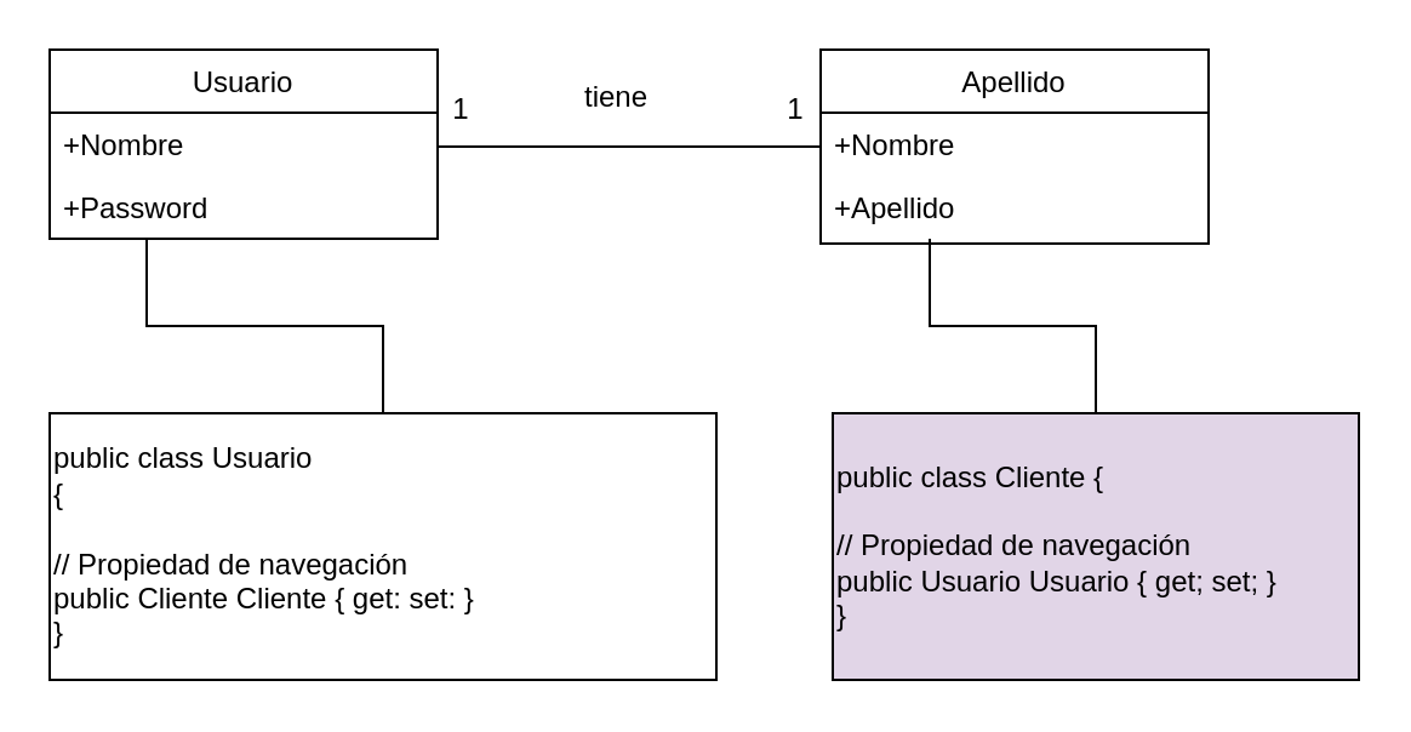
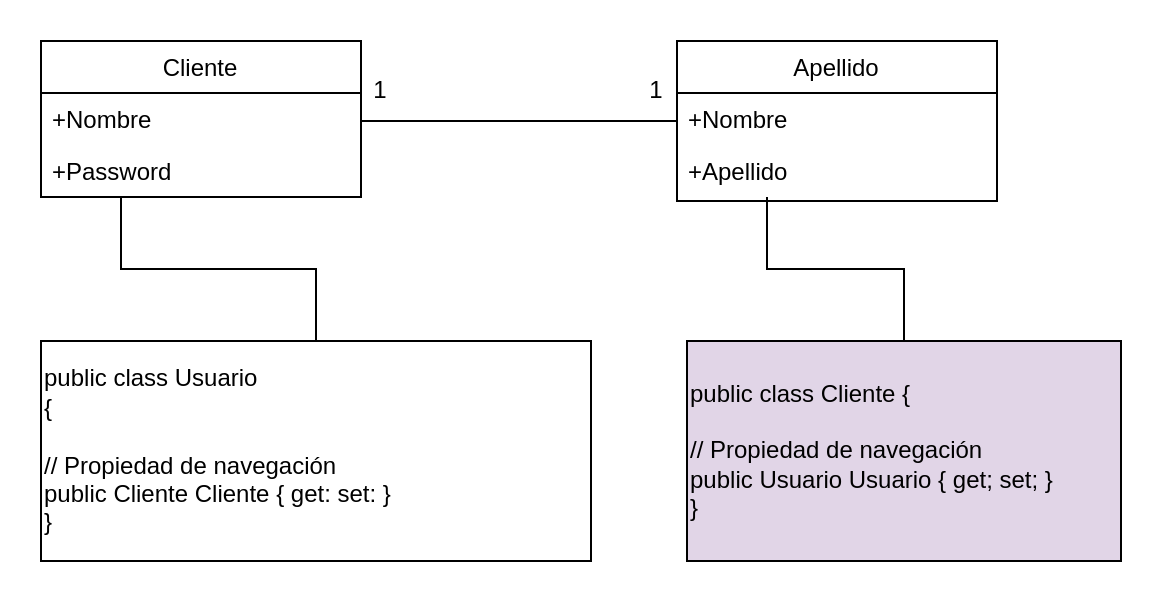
- <mxCell id="2" value="Usuario" style="swimlane;fontStyle=0;align=center;verticalAlign=top;childLayout=stackLayout;horizontal=1;startSize=26;horizontalStack=0;resizeParent=1;resizeLast=0;collapsible=1;marginBottom=0;rounded=0;shadow=0;strokeWidth=1;" parent="1" vertex="1"><mxGeometry x="20" y="20" width="160" height="78" as="geometry"><mxRectangle x="340" y="380" width="170" height="26" as="alternateBounds" /></mxGeometry></mxCell>
+ <mxCell id="2" value="Cliente" style="swimlane;fontStyle=0;align=center;verticalAlign=top;childLayout=stackLayout;horizontal=1;startSize=26;horizontalStack=0;resizeParent=1;resizeLast=0;collapsible=1;marginBottom=0;rounded=0;shadow=0;strokeWidth=1;" parent="1" vertex="1"><mxGeometry x="20" y="20" width="160" height="78" as="geometry"><mxRectangle x="340" y="380" width="170" height="26" as="alternateBounds" /></mxGeometry></mxCell>
- <mxCell id="10" value="tiene" style="text;html=1;strokeColor=none;fillColor=none;align=center;verticalAlign=middle;whiteSpace=wrap;rounded=0;" vertex="1" parent="1"><mxGeometry x="244" y="25" width="20" height="30" as="geometry" /></mxCell>
